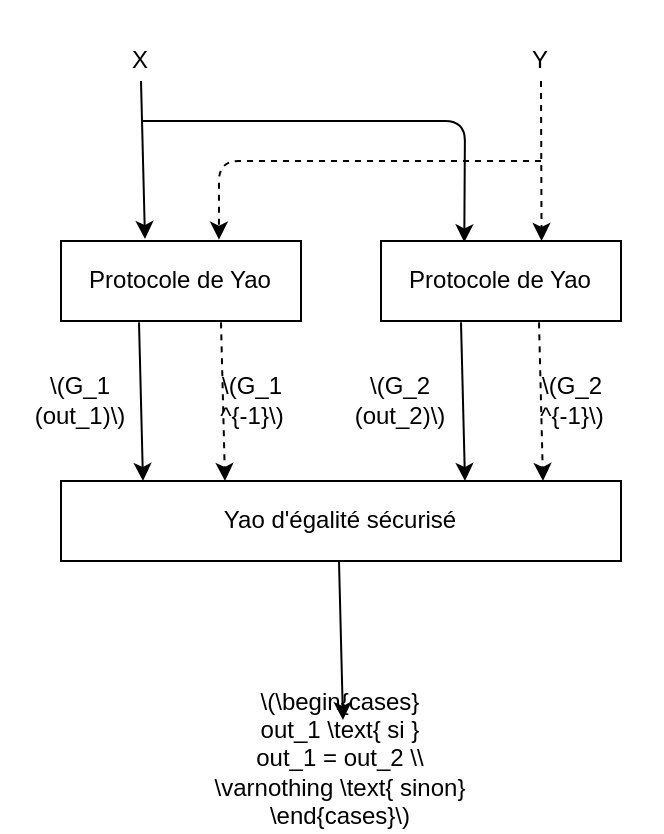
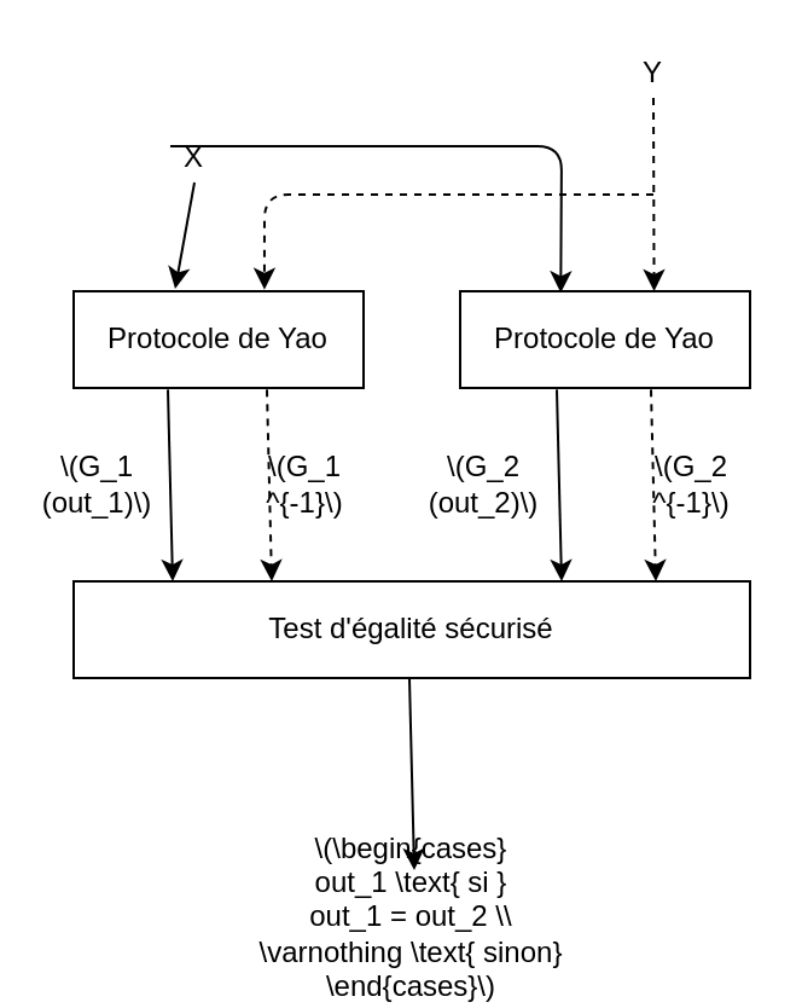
- <mxCell id="5" value="X" style="text;html=1;strokeColor=none;fillColor=none;align=center;verticalAlign=middle;whiteSpace=wrap;rounded=0;" vertex="1" parent="1"><mxGeometry x="50" y="20" width="40" height="20" as="geometry" /></mxCell>
+ <mxCell id="5" value="X" style="text;html=1;strokeColor=none;fillColor=none;align=center;verticalAlign=middle;whiteSpace=wrap;rounded=0;" vertex="1" parent="1"><mxGeometry x="60" y="55" width="40" height="20" as="geometry" /></mxCell>
- <mxCell id="4" value="Yao d'égalité sécurisé" style="rounded=0;whiteSpace=wrap;html=1;" vertex="1" parent="1"><mxGeometry x="30" y="240" width="280" height="40" as="geometry" /></mxCell>
+ <mxCell id="4" value="Test d'égalité sécurisé" style="rounded=0;whiteSpace=wrap;html=1;" vertex="1" parent="1"><mxGeometry x="30" y="240" width="280" height="40" as="geometry" /></mxCell>
